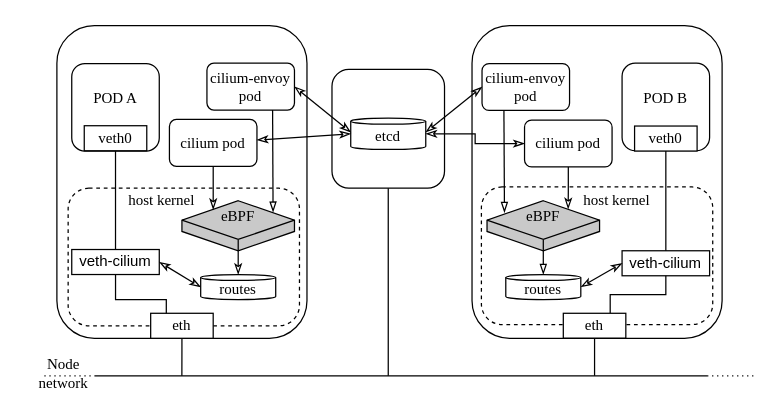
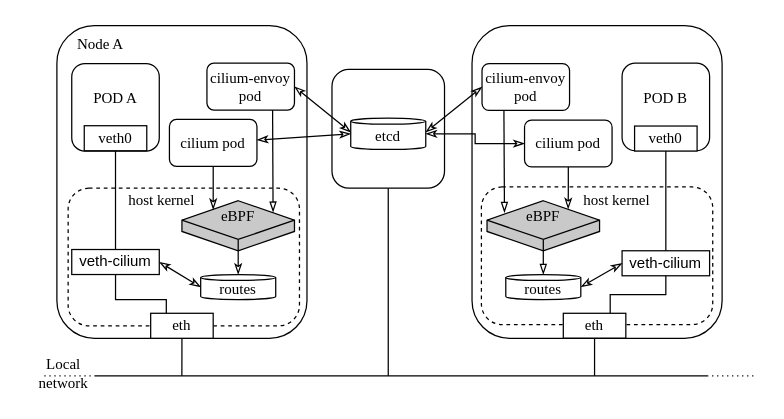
+ <mxCell id="7" value="&lt;font face=&quot;newcomputermodern&quot;&gt;Node A&lt;/font&gt;" style="text;html=1;align=center;verticalAlign=middle;whiteSpace=wrap;rounded=0;" parent="1" vertex="1"><mxGeometry x="50" y="20" width="60" height="30" as="geometry" /></mxCell>
- <mxCell id="11" value="&lt;font face=&quot;newcomputermodern&quot;&gt;Node network&lt;/font&gt;" style="text;html=1;align=center;verticalAlign=middle;whiteSpace=wrap;rounded=0;" parent="1" vertex="1"><mxGeometry x="20" y="283" width="61" height="30" as="geometry" /></mxCell>
+ <mxCell id="11" value="&lt;font face=&quot;newcomputermodern&quot;&gt;Local network&lt;/font&gt;" style="text;html=1;align=center;verticalAlign=middle;whiteSpace=wrap;rounded=0;" parent="1" vertex="1"><mxGeometry x="20" y="283" width="61" height="30" as="geometry" /></mxCell>
